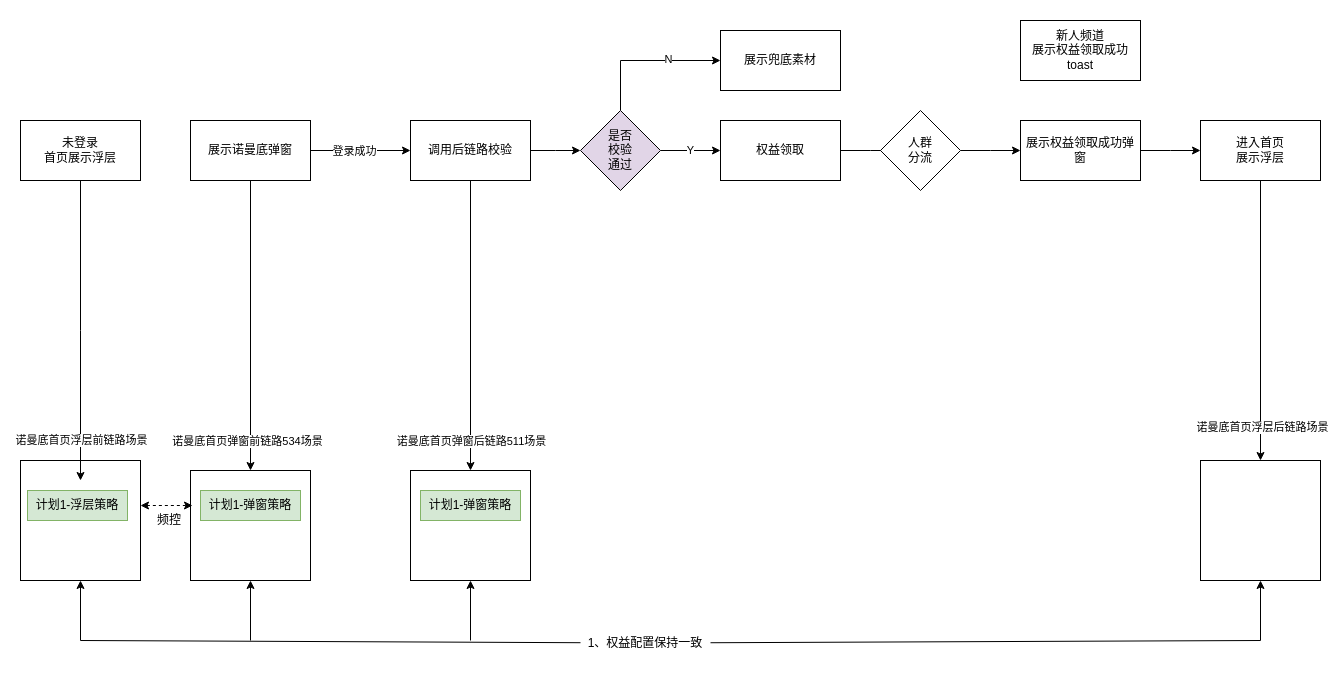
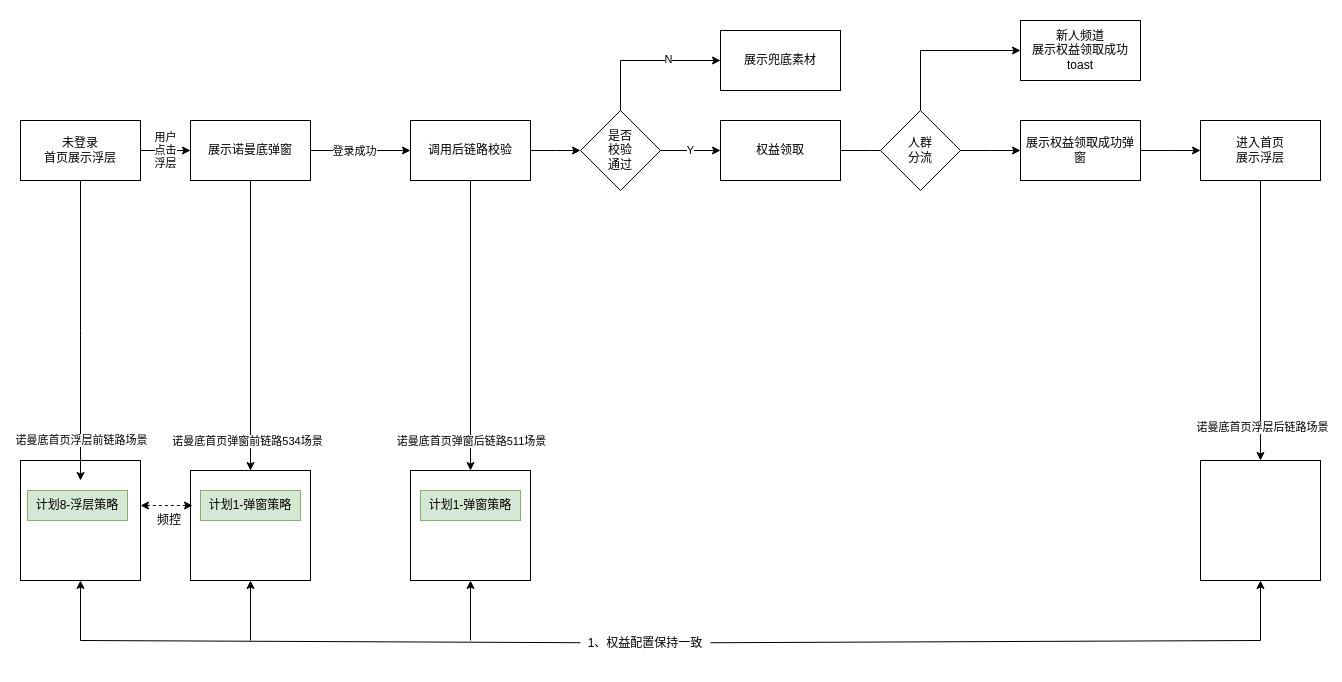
+ <mxCell id="29" style="edgeStyle=orthogonalEdgeStyle;rounded=0;orthogonalLoop=1;jettySize=auto;html=1;entryX=0;entryY=0.5;entryDx=0;entryDy=0;" edge="1" parent="1" source="30" target="31"><mxGeometry relative="1" as="geometry"><mxPoint x="960" y="50" as="targetPoint" /><Array as="points"><mxPoint x="920" y="50" /></Array></mxGeometry></mxCell>
+ <mxCell id="5" value="用户&lt;br&gt;点击&lt;br&gt;浮层" style="edgeStyle=orthogonalEdgeStyle;rounded=0;orthogonalLoop=1;jettySize=auto;html=1;" edge="1" parent="1" source="6" target="12"><mxGeometry relative="1" as="geometry"><mxPoint as="offset" /></mxGeometry></mxCell>
- <mxCell id="26" value="是否&lt;br&gt;校验&lt;br&gt;通过" style="rhombus;whiteSpace=wrap;html=1;fillColor=#e1d5e7;" vertex="1" parent="1"><mxGeometry x="580" y="110" width="80" height="80" as="geometry" /></mxCell>
+ <mxCell id="26" value="是否&lt;br&gt;校验&lt;br&gt;通过" style="rhombus;whiteSpace=wrap;html=1;" vertex="1" parent="1"><mxGeometry x="580" y="110" width="80" height="80" as="geometry" /></mxCell>
- <mxCell id="7" value="计划1-浮层策略" style="rounded=0;whiteSpace=wrap;html=1;fillColor=#d5e8d4;strokeColor=#82b366;" vertex="1" parent="1"><mxGeometry x="27" y="490" width="100" height="30" as="geometry" /></mxCell>
+ <mxCell id="7" value="计划8-浮层策略" style="rounded=0;whiteSpace=wrap;html=1;fillColor=#d5e8d4;strokeColor=#82b366;" vertex="1" parent="1"><mxGeometry x="27" y="490" width="100" height="30" as="geometry" /></mxCell>
